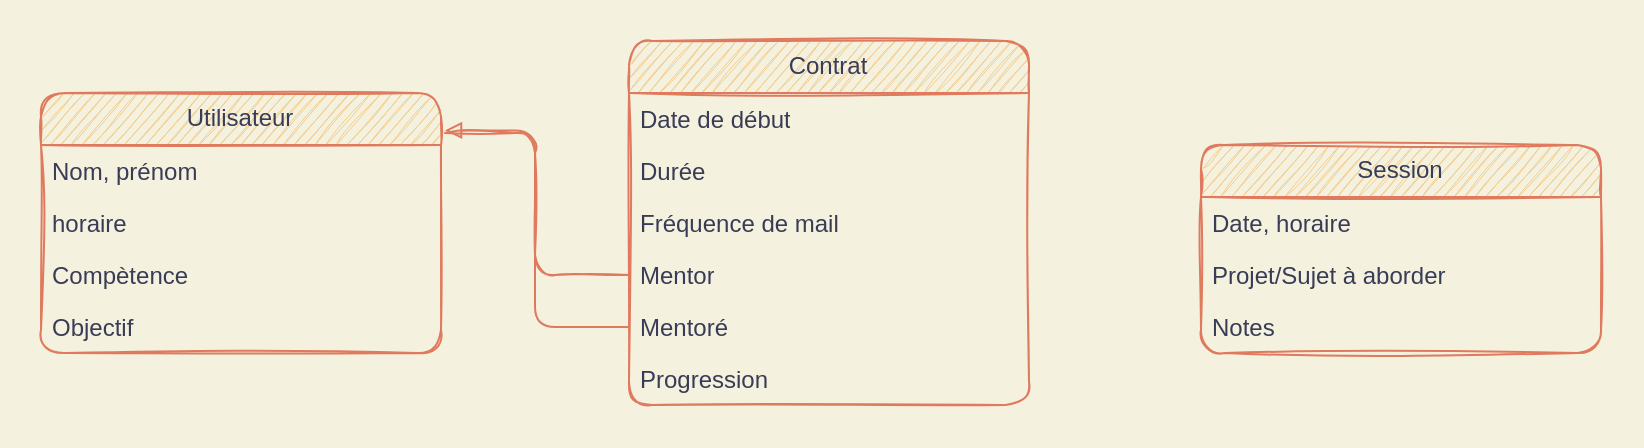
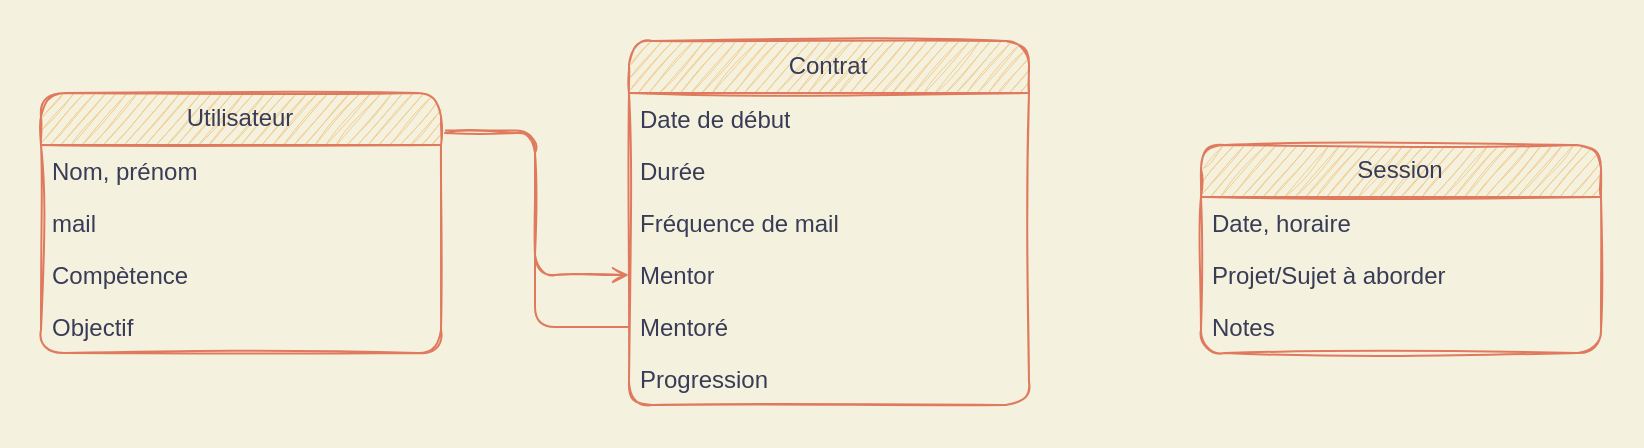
- <mxCell id="15" style="edgeStyle=orthogonalEdgeStyle;rounded=1;sketch=0;orthogonalLoop=1;jettySize=auto;html=1;exitX=0;exitY=0.5;exitDx=0;exitDy=0;entryX=1.01;entryY=0.144;entryDx=0;entryDy=0;entryPerimeter=0;endArrow=block;endFill=0;labelBackgroundColor=#F4F1DE;strokeColor=#E07A5F;fontColor=#393C56;" parent="1" source="8" target="10" edge="1"><mxGeometry relative="1" as="geometry" /></mxCell>
+ <mxCell id="15" style="edgeStyle=orthogonalEdgeStyle;rounded=1;sketch=0;orthogonalLoop=1;jettySize=auto;html=1;exitX=0;exitY=0.5;exitDx=0;exitDy=0;entryX=1.01;entryY=0.144;entryDx=0;entryDy=0;entryPerimeter=0;endArrow=none;endFill=0;labelBackgroundColor=#F4F1DE;strokeColor=#E07A5F;fontColor=#393C56;" parent="1" source="8" target="10" edge="1"><mxGeometry relative="1" as="geometry" /></mxCell>
- <mxCell id="12" value="horaire" style="text;strokeColor=none;fillColor=none;align=left;verticalAlign=top;spacingLeft=4;spacingRight=4;overflow=hidden;rotatable=0;points=[[0,0.5],[1,0.5]];portConstraint=eastwest;glass=0;labelBorderColor=none;rounded=1;sketch=1;whiteSpace=wrap;fontColor=#393C56;" parent="10" vertex="1"><mxGeometry y="52" width="200" height="26" as="geometry" /></mxCell>
+ <mxCell id="12" value="mail" style="text;strokeColor=none;fillColor=none;align=left;verticalAlign=top;spacingLeft=4;spacingRight=4;overflow=hidden;rotatable=0;points=[[0,0.5],[1,0.5]];portConstraint=eastwest;glass=0;labelBorderColor=none;rounded=1;sketch=1;whiteSpace=wrap;fontColor=#393C56;" parent="10" vertex="1"><mxGeometry y="52" width="200" height="26" as="geometry" /></mxCell>
- <mxCell id="2" value="" style="endArrow=none;shadow=0;strokeWidth=1;endFill=0;elbow=vertical;sketch=1;exitX=1.01;exitY=0.154;exitDx=0;exitDy=0;exitPerimeter=0;entryX=0;entryY=0.5;entryDx=0;entryDy=0;edgeStyle=orthogonalEdgeStyle;labelBackgroundColor=#F4F1DE;strokeColor=#E07A5F;fontColor=#393C56;" parent="1" source="10" target="7" edge="1"><mxGeometry x="0.5" y="41" relative="1" as="geometry"><mxPoint x="250" y="126" as="sourcePoint" /><mxPoint x="480" y="126" as="targetPoint" /><mxPoint x="-40" y="32" as="offset" /></mxGeometry></mxCell>
+ <mxCell id="2" value="" style="endArrow=open;shadow=0;strokeWidth=1;endFill=0;elbow=vertical;sketch=1;exitX=1.01;exitY=0.154;exitDx=0;exitDy=0;exitPerimeter=0;entryX=0;entryY=0.5;entryDx=0;entryDy=0;edgeStyle=orthogonalEdgeStyle;labelBackgroundColor=#F4F1DE;strokeColor=#E07A5F;fontColor=#393C56;" parent="1" source="10" target="7" edge="1"><mxGeometry x="0.5" y="41" relative="1" as="geometry"><mxPoint x="250" y="126" as="sourcePoint" /><mxPoint x="480" y="126" as="targetPoint" /><mxPoint x="-40" y="32" as="offset" /></mxGeometry></mxCell>
